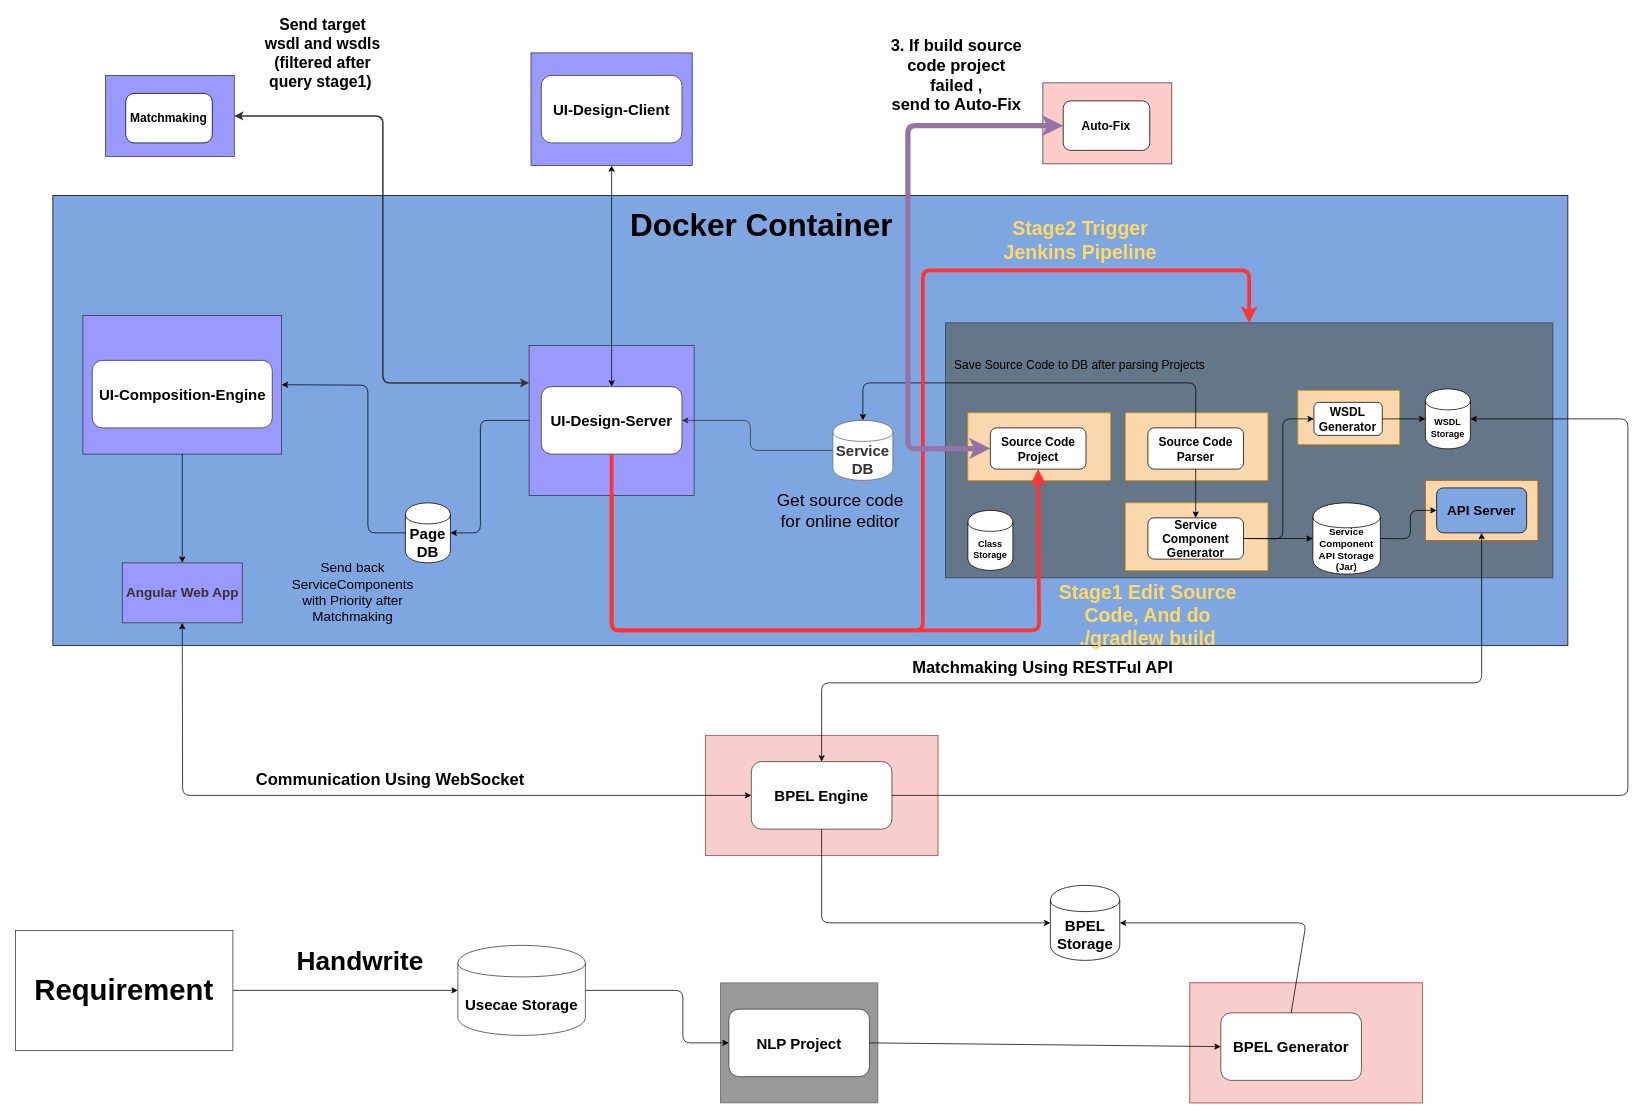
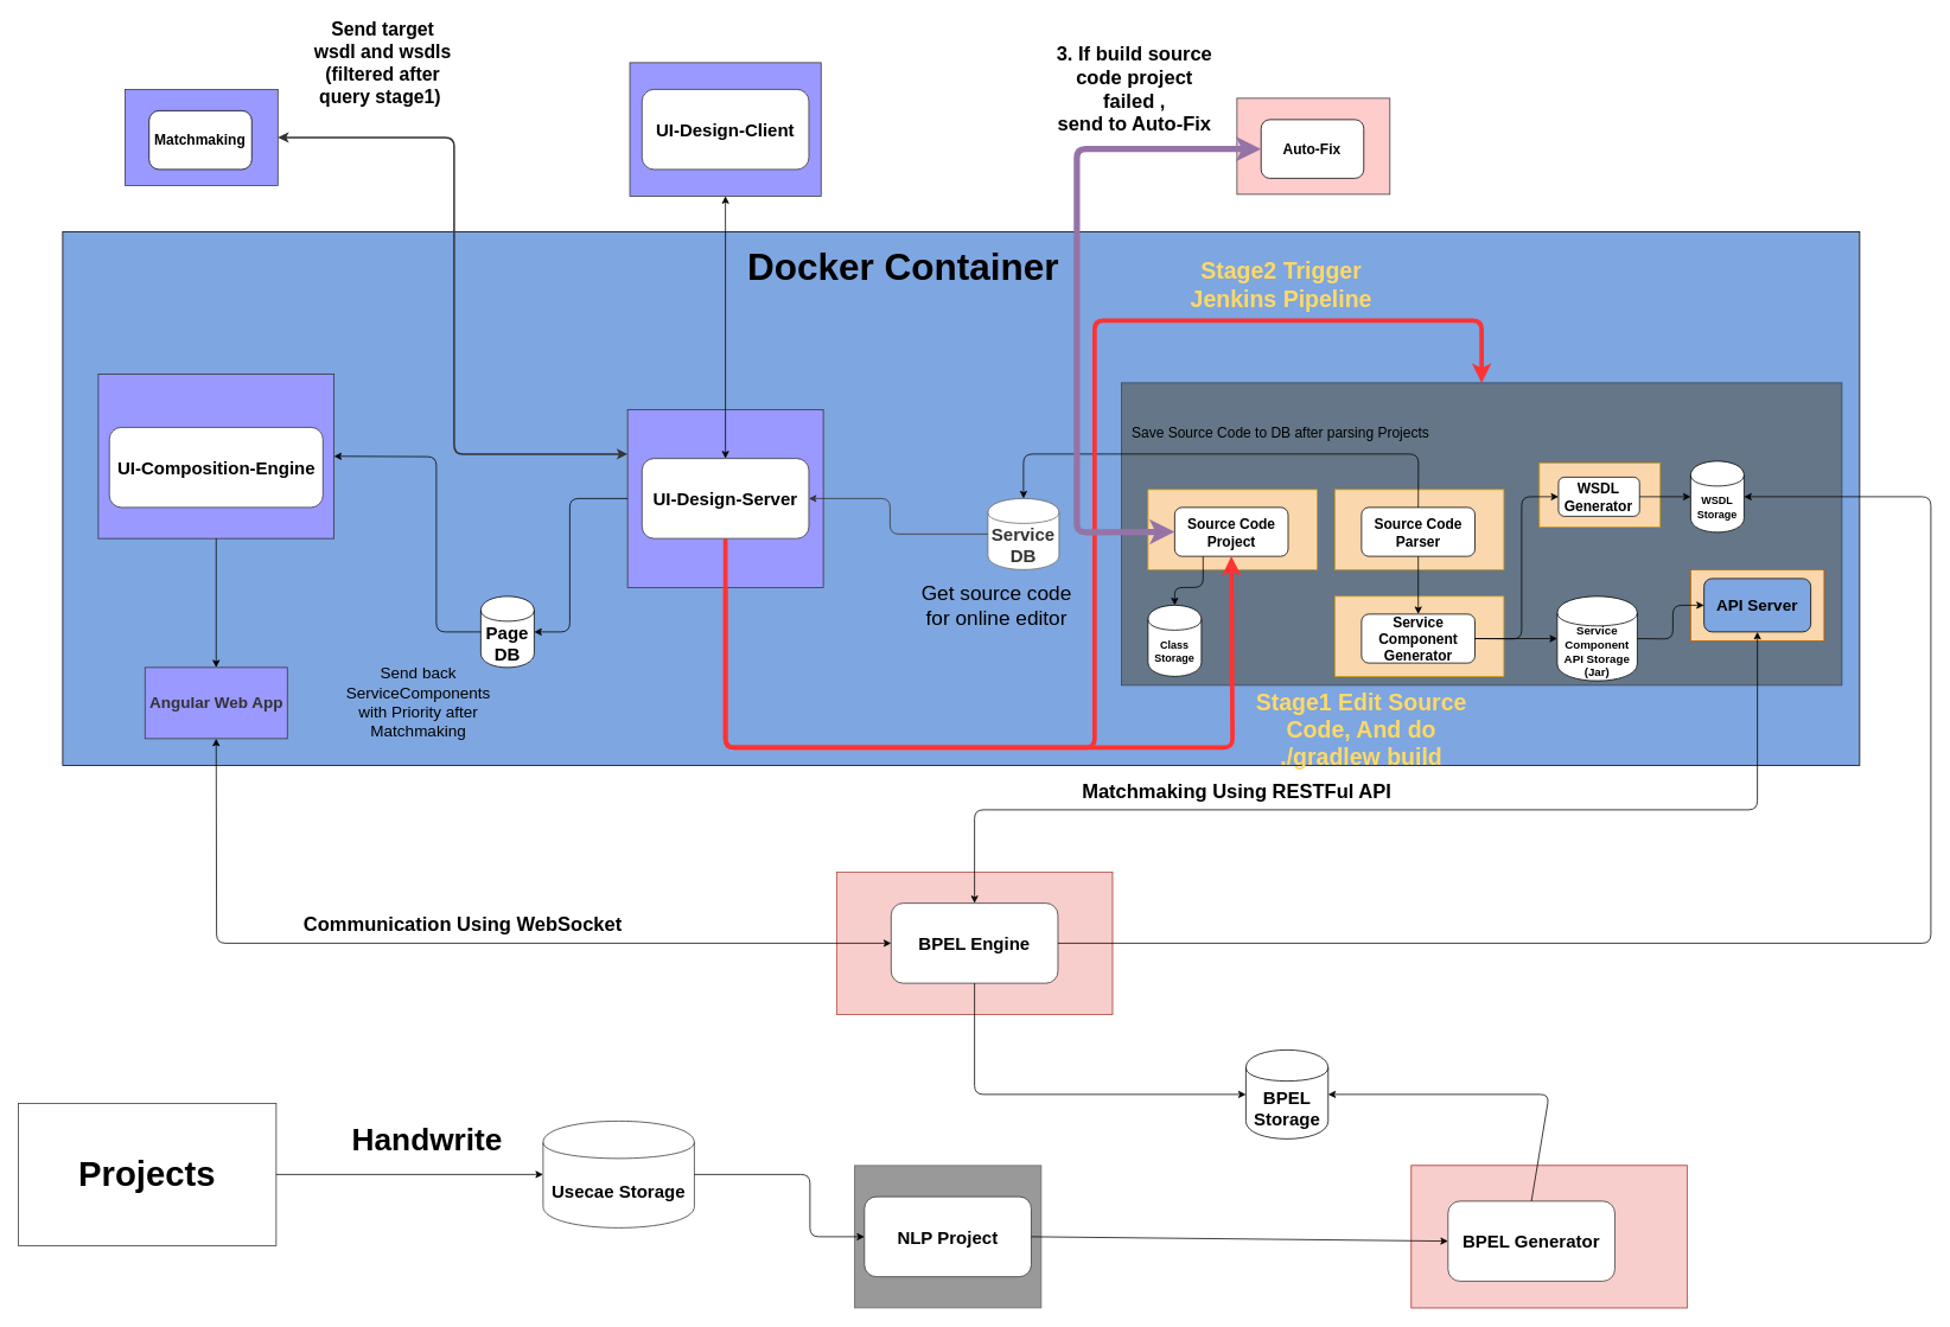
+ <mxCell id="18" value="" style="endArrow=classic;html=1;exitX=0.25;exitY=1;exitDx=0;exitDy=0;entryX=0.5;entryY=0;entryDx=0;entryDy=0;" edge="1" parent="2" source="9" target="17"><mxGeometry width="50" height="50" relative="1" as="geometry"><mxPoint x="1140" y="20" as="sourcePoint" /><mxPoint x="1190" y="-30" as="targetPoint" /><Array as="points"><mxPoint x="1312" y="230" /><mxPoint x="1280" y="230" /></Array></mxGeometry></mxCell>
- <mxCell id="79" value="&lt;font size=&quot;1&quot;&gt;&lt;b style=&quot;font-size: 39px&quot;&gt;Requirement&lt;/b&gt;&lt;/font&gt;" style="rounded=0;whiteSpace=wrap;html=1;strokeColor=#333333;fillColor=#FFFFFF;gradientColor=none;" vertex="1" parent="1"><mxGeometry x="20" y="1240" width="290" height="160" as="geometry" /></mxCell>
+ <mxCell id="79" value="&lt;font size=&quot;1&quot;&gt;&lt;b style=&quot;font-size: 39px&quot;&gt;Projects&lt;/b&gt;&lt;/font&gt;" style="rounded=0;whiteSpace=wrap;html=1;strokeColor=#333333;fillColor=#FFFFFF;gradientColor=none;" vertex="1" parent="1"><mxGeometry x="20" y="1240" width="290" height="160" as="geometry" /></mxCell>
